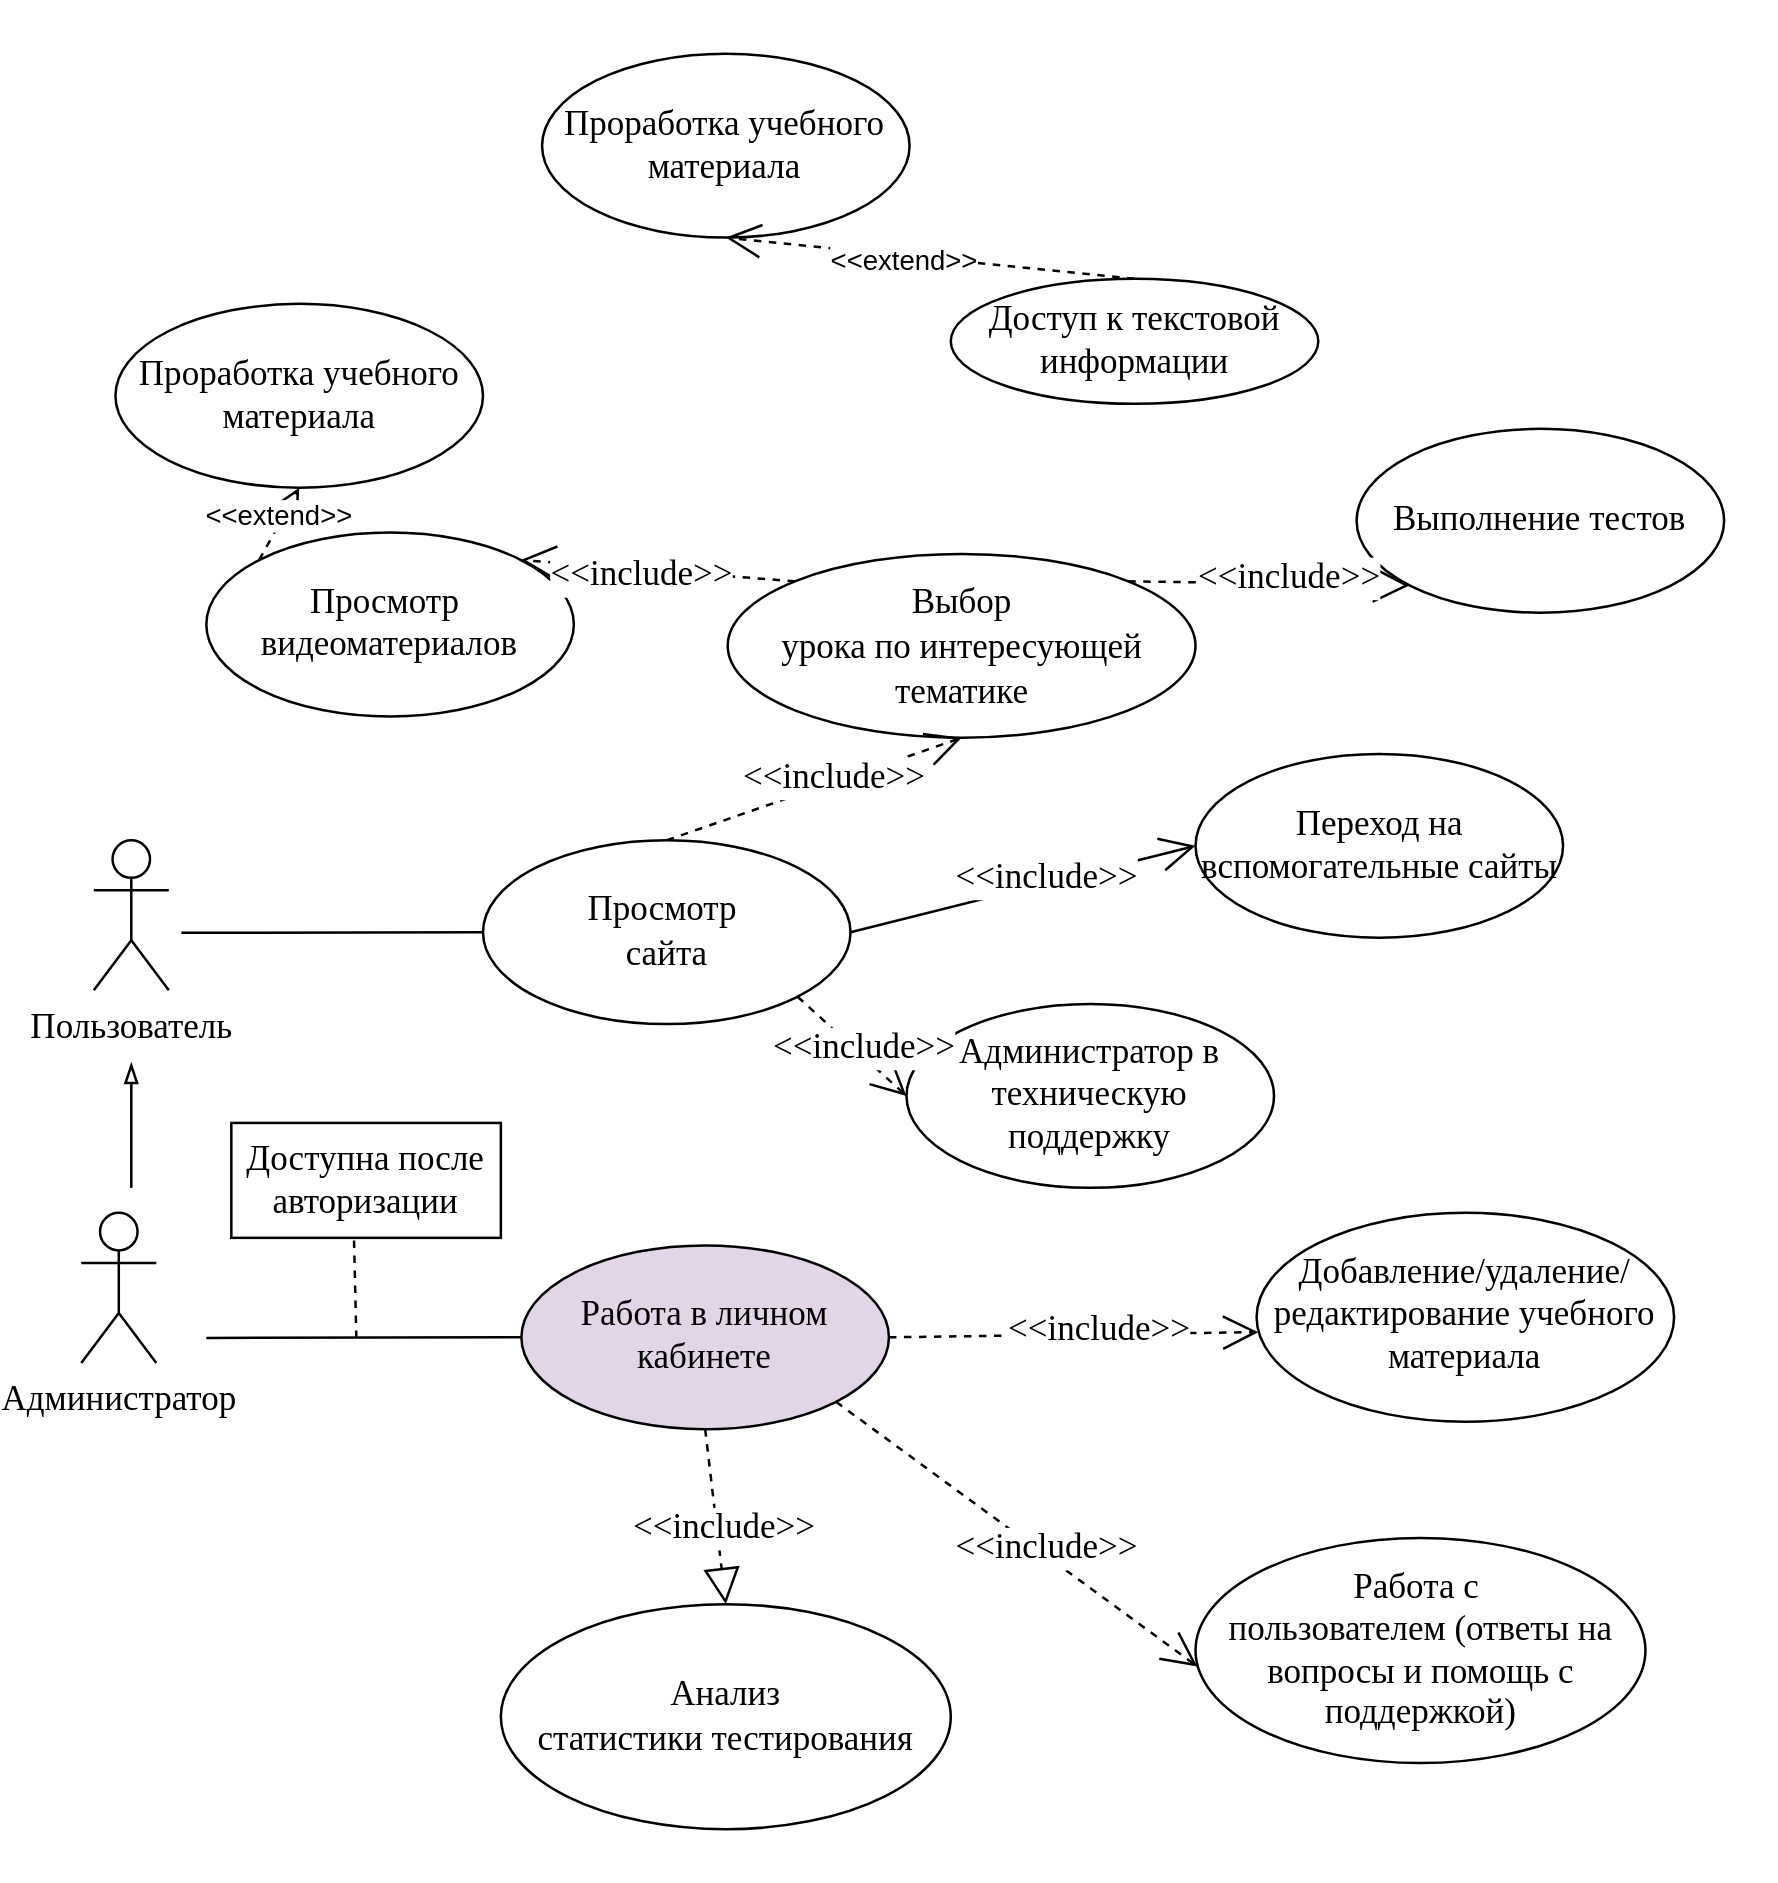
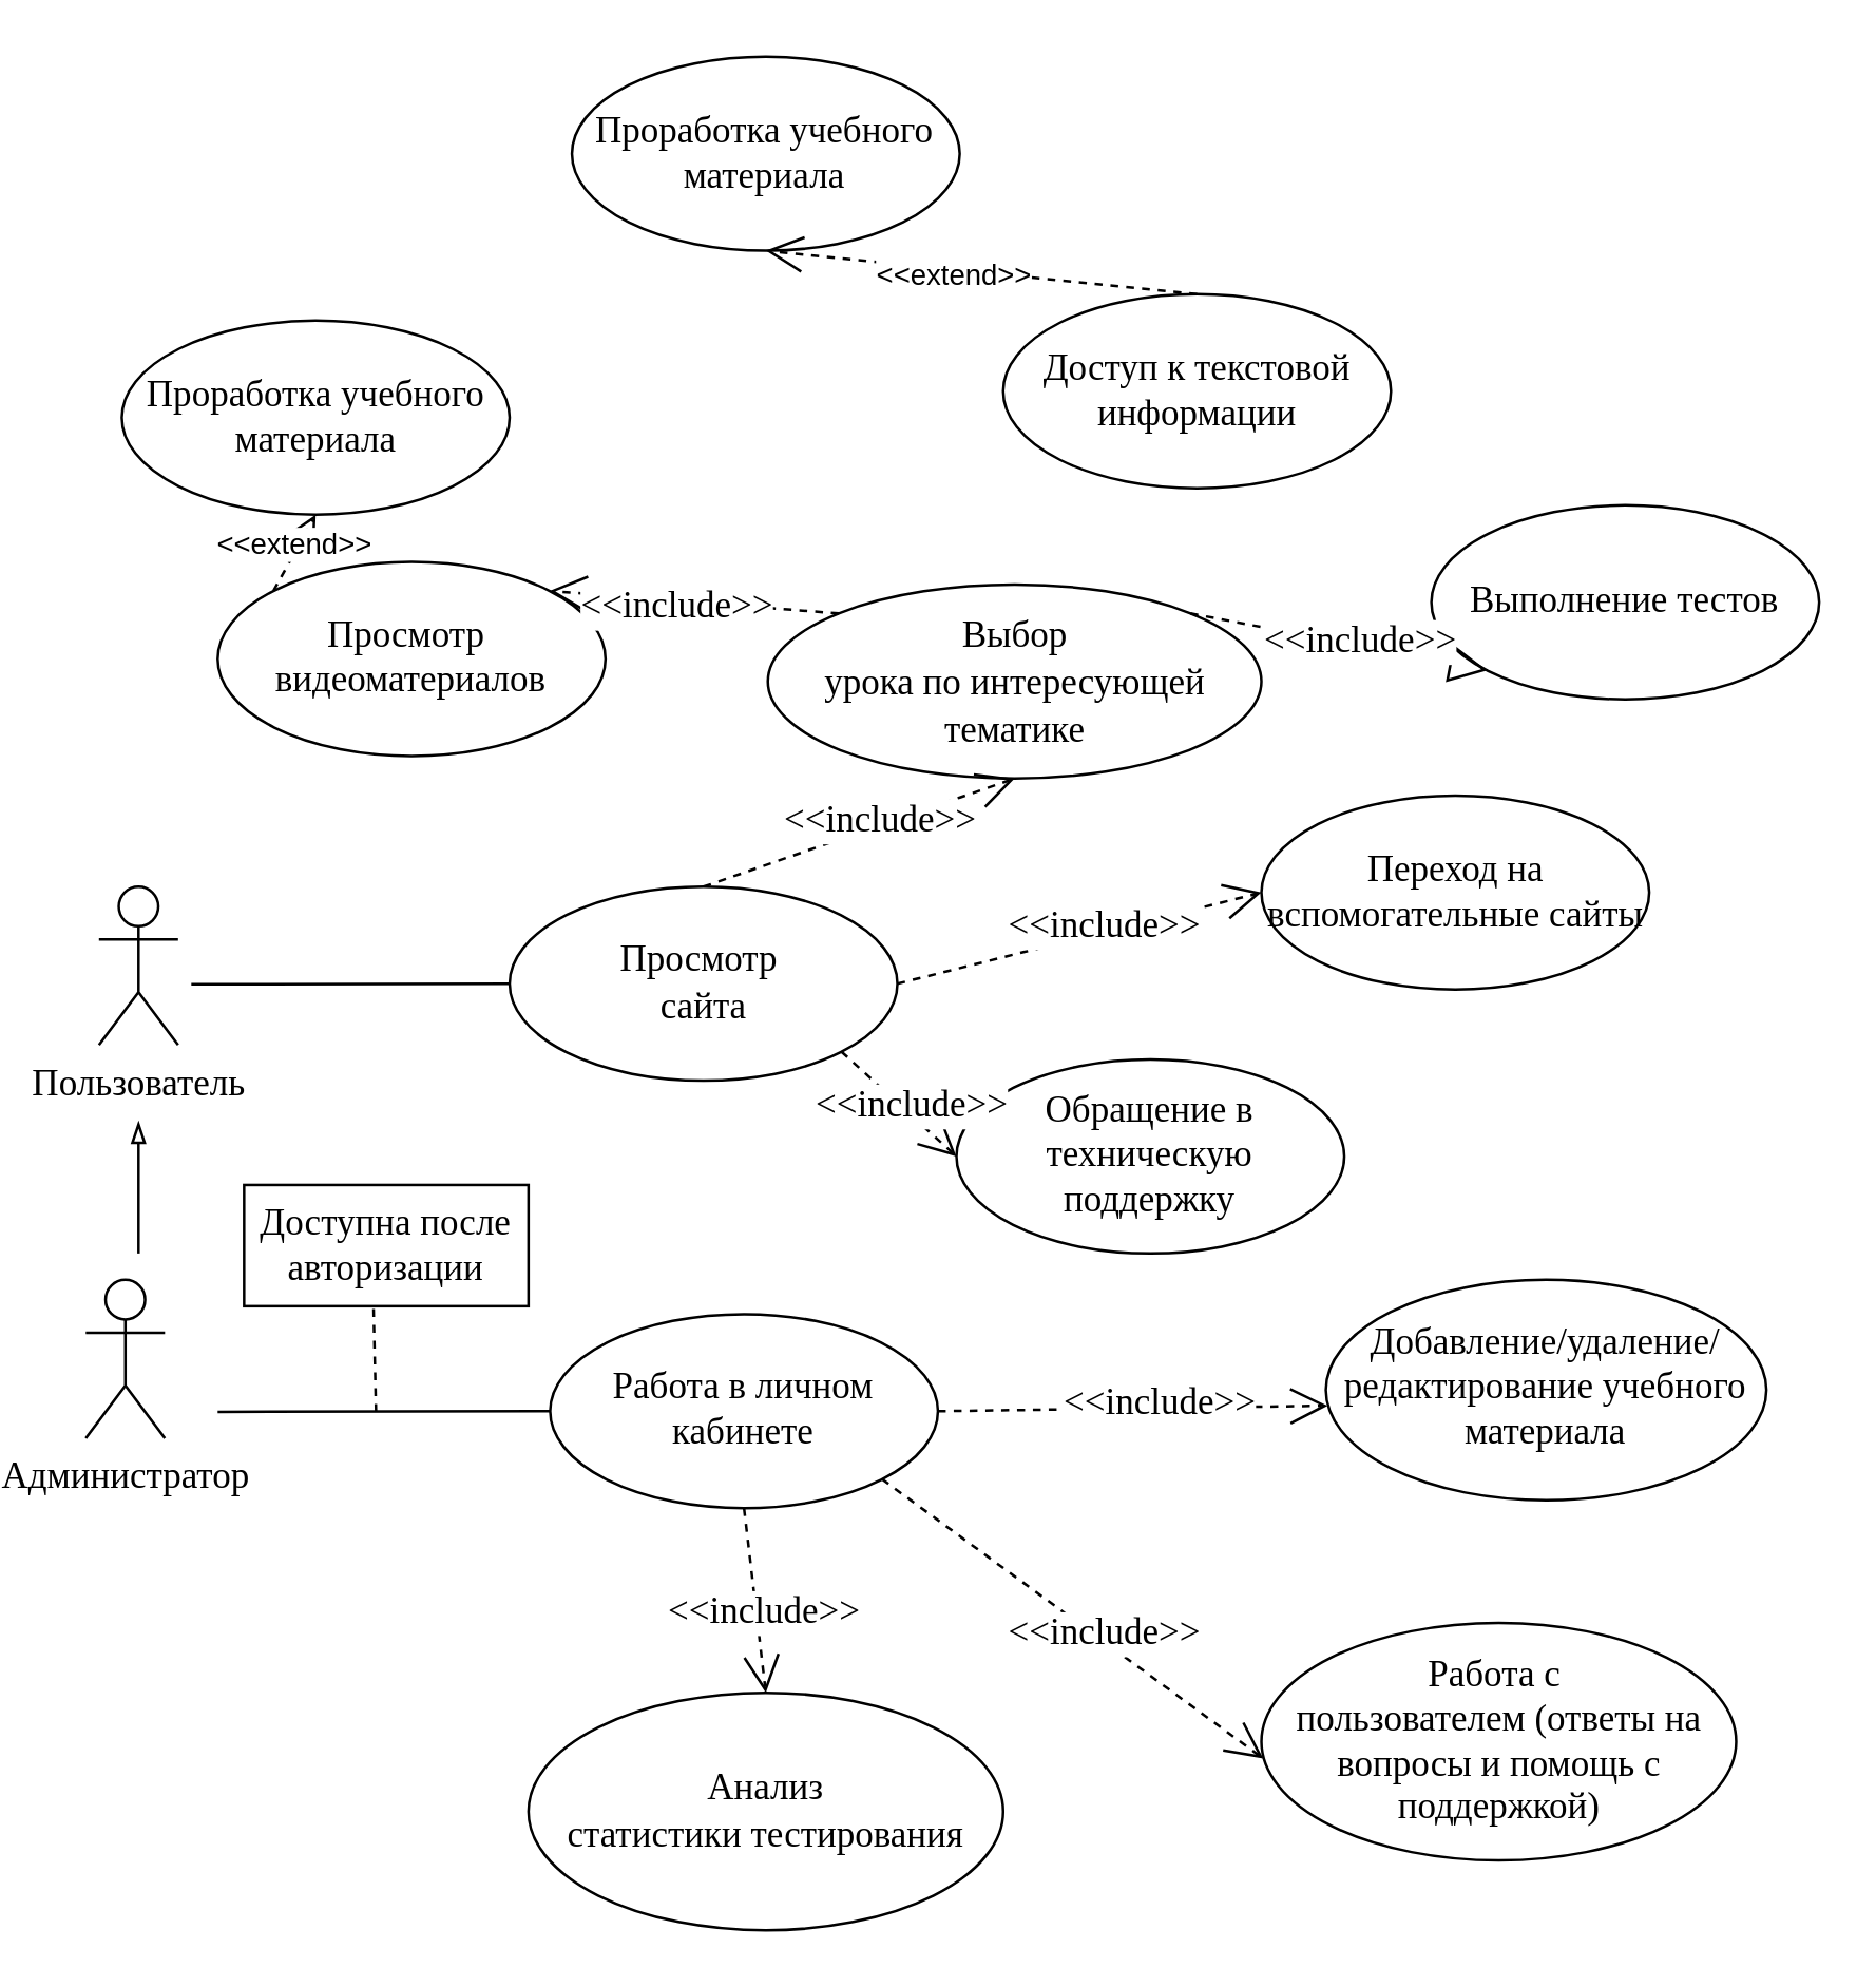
- <mxCell id="15" value="&lt;span style=&quot;&quot; lang=&quot;RU&quot;&gt;&lt;font face=&quot;Times New Roman&quot; style=&quot;font-size: 14px;&quot;&gt;Доступ к текстовой информации&lt;/font&gt;&lt;/span&gt;" style="ellipse;whiteSpace=wrap;html=1;" parent="1" vertex="1"><mxGeometry x="367.707" y="110.998" width="146.976" height="50" as="geometry" /></mxCell>
+ <mxCell id="15" value="&lt;span style=&quot;&quot; lang=&quot;RU&quot;&gt;&lt;font face=&quot;Times New Roman&quot; style=&quot;font-size: 14px;&quot;&gt;Доступ к текстовой информации&lt;/font&gt;&lt;/span&gt;" style="ellipse;whiteSpace=wrap;html=1;" parent="1" vertex="1"><mxGeometry x="367.707" y="110.998" width="146.976" height="73.522" as="geometry" /></mxCell>
- <mxCell id="36" value="&lt;span style=&quot;&quot; lang=&quot;RU&quot;&gt;&lt;font style=&quot;font-size: 14px;&quot; face=&quot;Times New Roman&quot;&gt;Выполнение тестов&lt;/font&gt;&lt;/span&gt;" style="ellipse;whiteSpace=wrap;html=1;" parent="1" vertex="1"><mxGeometry x="529.997" y="170.998" width="146.976" height="73.522" as="geometry" /></mxCell>
+ <mxCell id="36" value="&lt;span style=&quot;&quot; lang=&quot;RU&quot;&gt;&lt;font style=&quot;font-size: 14px;&quot; face=&quot;Times New Roman&quot;&gt;Выполнение тестов&lt;/font&gt;&lt;/span&gt;" style="ellipse;whiteSpace=wrap;html=1;" parent="1" vertex="1"><mxGeometry x="529.997" y="190.998" width="146.976" height="73.522" as="geometry" /></mxCell>
- <mxCell id="22" value="" style="endArrow=open;dashed=0;endFill=0;endSize=12;html=1;rounded=0;entryX=0;entryY=0.5;entryDx=0;entryDy=0;exitX=1;exitY=0.5;exitDx=0;exitDy=0;" parent="1" source="19" target="21" edge="1"><mxGeometry width="160" relative="1" as="geometry"><mxPoint x="439.54" y="426.52" as="sourcePoint" /><mxPoint x="1256.967" y="184.897" as="targetPoint" /></mxGeometry></mxCell>
+ <mxCell id="22" value="" style="endArrow=open;dashed=1;endFill=0;endSize=12;html=1;rounded=0;entryX=0;entryY=0.5;entryDx=0;entryDy=0;exitX=1;exitY=0.5;exitDx=0;exitDy=0;" parent="1" source="19" target="21" edge="1"><mxGeometry width="160" relative="1" as="geometry"><mxPoint x="439.54" y="426.52" as="sourcePoint" /><mxPoint x="1256.967" y="184.897" as="targetPoint" /></mxGeometry></mxCell>
- <mxCell id="24" value="&lt;span style=&quot;&quot; lang=&quot;RU&quot;&gt;&lt;font style=&quot;font-size: 14px;&quot; face=&quot;Times New Roman&quot;&gt;Администратор в техническую поддержку&lt;/font&gt;&lt;/span&gt;" style="ellipse;whiteSpace=wrap;html=1;" parent="1" vertex="1"><mxGeometry x="349.997" y="400.998" width="146.976" height="73.522" as="geometry" /></mxCell>
+ <mxCell id="24" value="&lt;span style=&quot;&quot; lang=&quot;RU&quot;&gt;&lt;font style=&quot;font-size: 14px;&quot; face=&quot;Times New Roman&quot;&gt;Обращение в техническую поддержку&lt;/font&gt;&lt;/span&gt;" style="ellipse;whiteSpace=wrap;html=1;" parent="1" vertex="1"><mxGeometry x="349.997" y="400.998" width="146.976" height="73.522" as="geometry" /></mxCell>
- <mxCell id="5" value="&lt;span style=&quot;&quot; lang=&quot;RU&quot;&gt;&lt;font style=&quot;font-size: 14px;&quot; face=&quot;Times New Roman&quot;&gt;Работа в личном кабинете&lt;/font&gt;&lt;/span&gt;" style="ellipse;whiteSpace=wrap;html=1;fillColor=#e1d5e7;" parent="1" vertex="1"><mxGeometry x="195.997" y="497.518" width="146.976" height="73.522" as="geometry" /></mxCell>
+ <mxCell id="5" value="&lt;span style=&quot;&quot; lang=&quot;RU&quot;&gt;&lt;font style=&quot;font-size: 14px;&quot; face=&quot;Times New Roman&quot;&gt;Работа в личном кабинете&lt;/font&gt;&lt;/span&gt;" style="ellipse;whiteSpace=wrap;html=1;" parent="1" vertex="1"><mxGeometry x="195.997" y="497.518" width="146.976" height="73.522" as="geometry" /></mxCell>
- <mxCell id="40" value="" style="endArrow=block;dashed=1;endFill=0;endSize=12;html=1;rounded=0;entryX=0.5;entryY=0;entryDx=0;entryDy=0;exitX=0.5;exitY=1;exitDx=0;exitDy=0;" parent="1" source="5" target="39" edge="1"><mxGeometry width="160" relative="1" as="geometry"><mxPoint x="30.18" y="620.91" as="sourcePoint" /><mxPoint x="755.157" y="445.427" as="targetPoint" /></mxGeometry></mxCell>
+ <mxCell id="40" value="" style="endArrow=open;dashed=1;endFill=0;endSize=12;html=1;rounded=0;entryX=0.5;entryY=0;entryDx=0;entryDy=0;exitX=0.5;exitY=1;exitDx=0;exitDy=0;" parent="1" source="5" target="39" edge="1"><mxGeometry width="160" relative="1" as="geometry"><mxPoint x="30.18" y="620.91" as="sourcePoint" /><mxPoint x="755.157" y="445.427" as="targetPoint" /></mxGeometry></mxCell>
